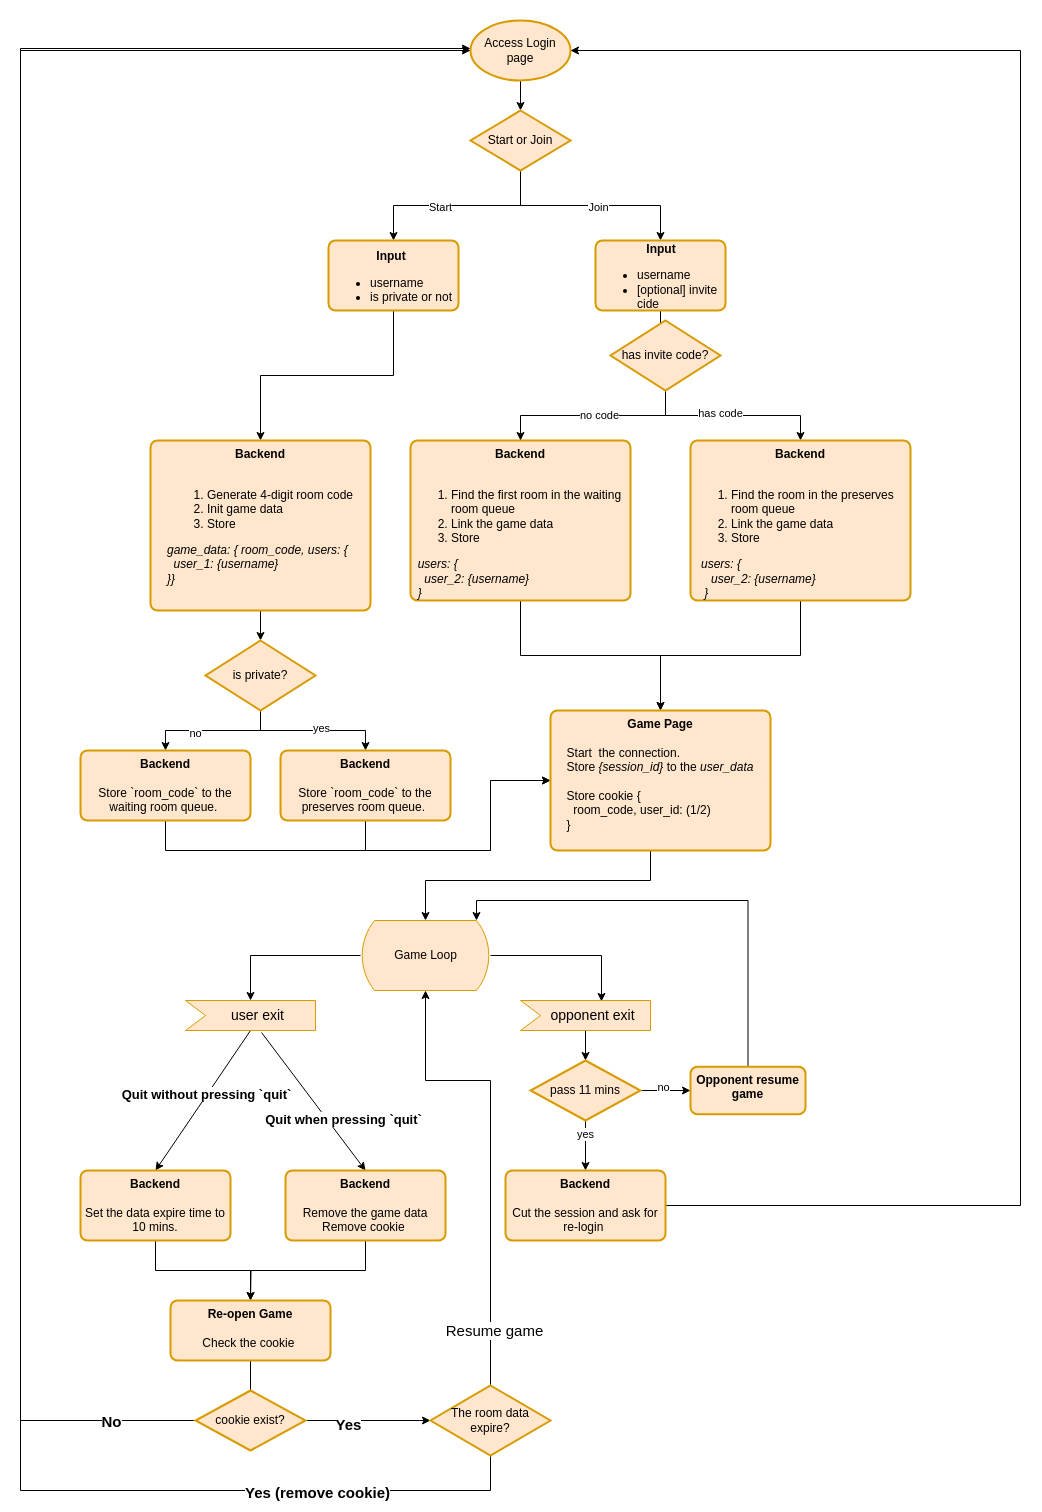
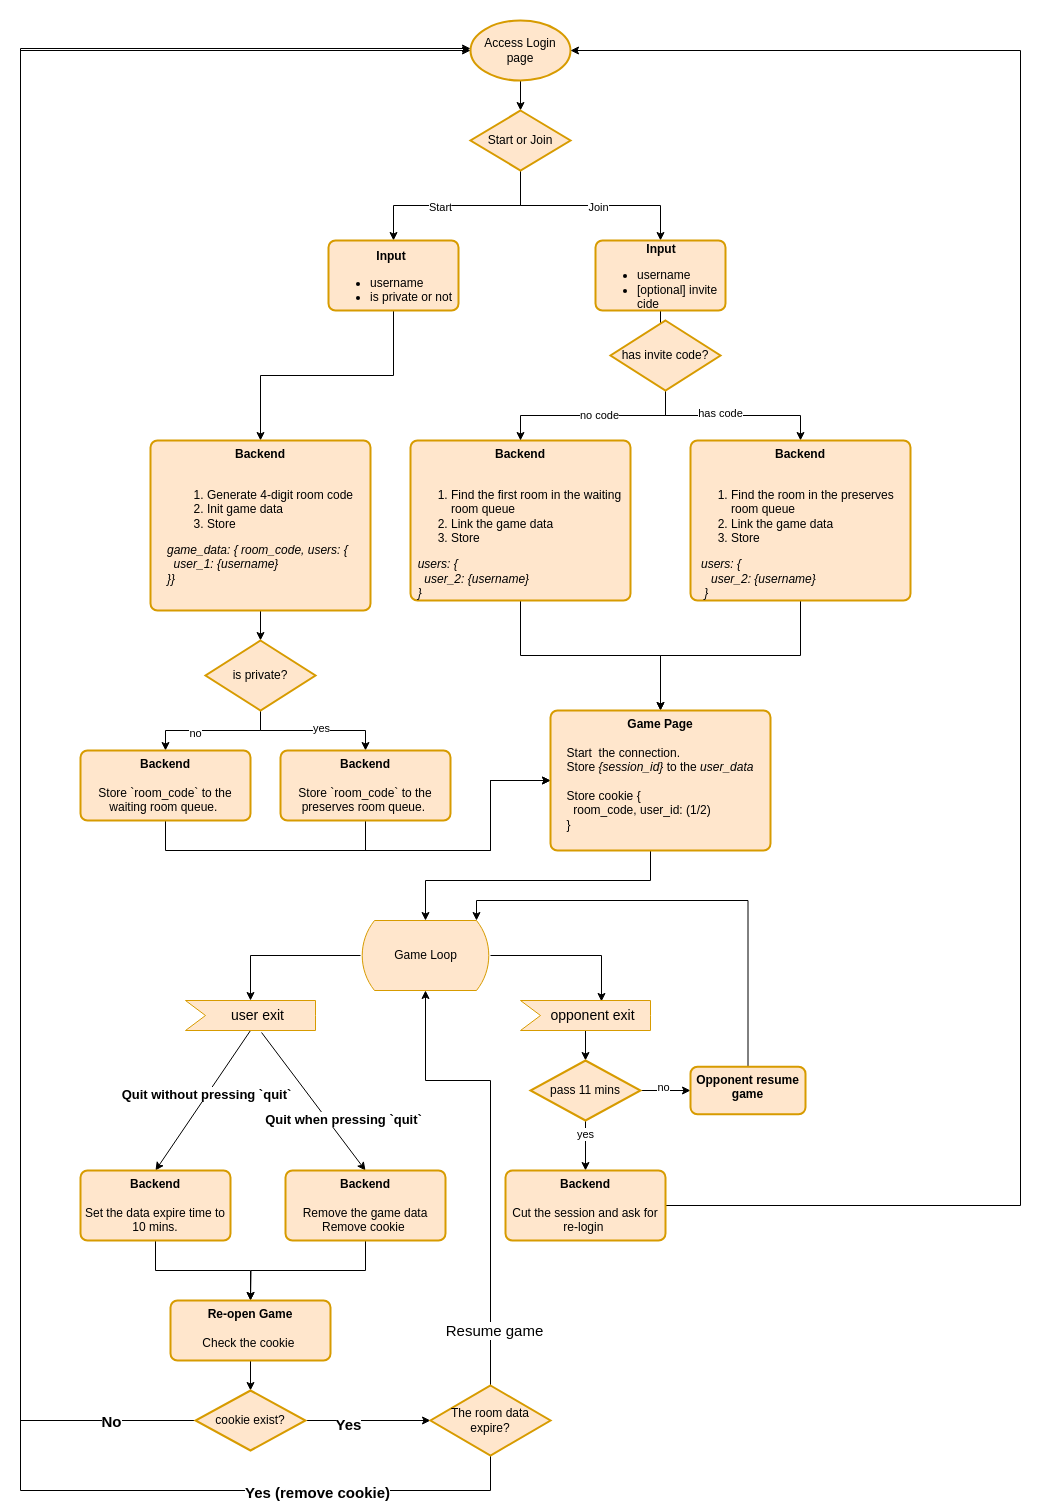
- <mxCell id="58" style="edgeStyle=orthogonalEdgeStyle;rounded=0;orthogonalLoop=1;jettySize=auto;html=1;entryX=0.5;entryY=0;entryDx=0;entryDy=0;entryPerimeter=0;endArrow=none;" edge="1" parent="1" source="59" target="64"><mxGeometry relative="1" as="geometry" /></mxCell>
+ <mxCell id="58" style="edgeStyle=orthogonalEdgeStyle;rounded=0;orthogonalLoop=1;jettySize=auto;html=1;entryX=0.5;entryY=0;entryDx=0;entryDy=0;entryPerimeter=0;" edge="1" parent="1" source="59" target="64"><mxGeometry relative="1" as="geometry" /></mxCell>
